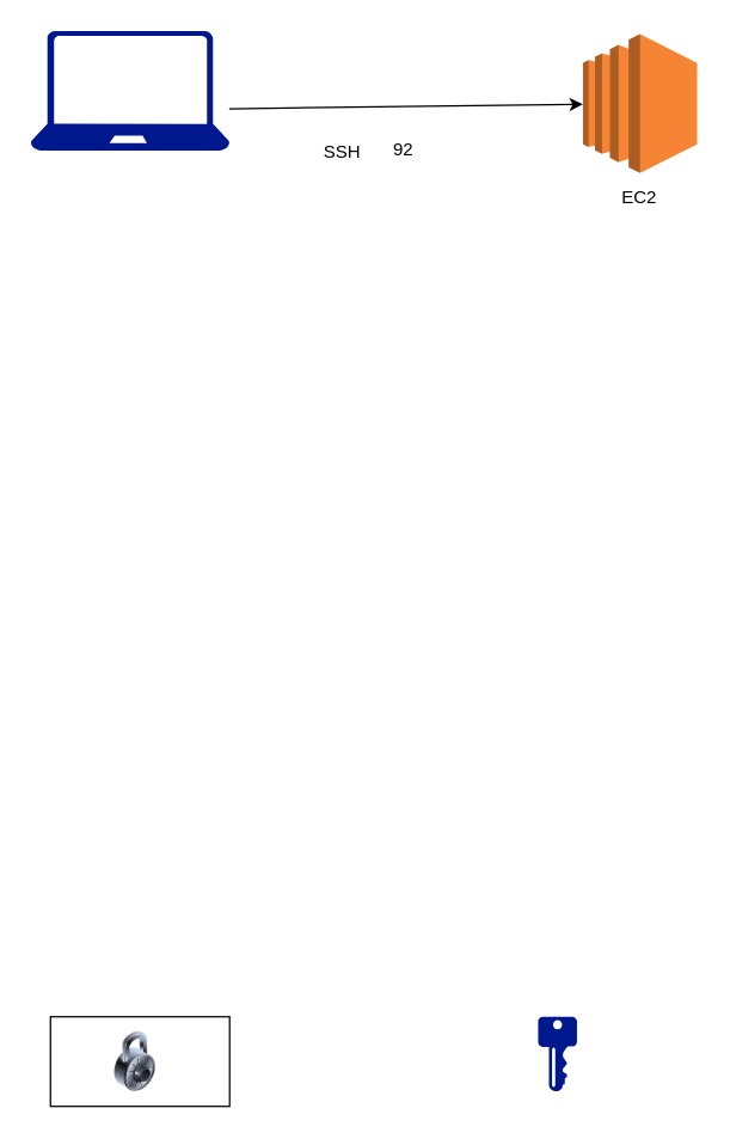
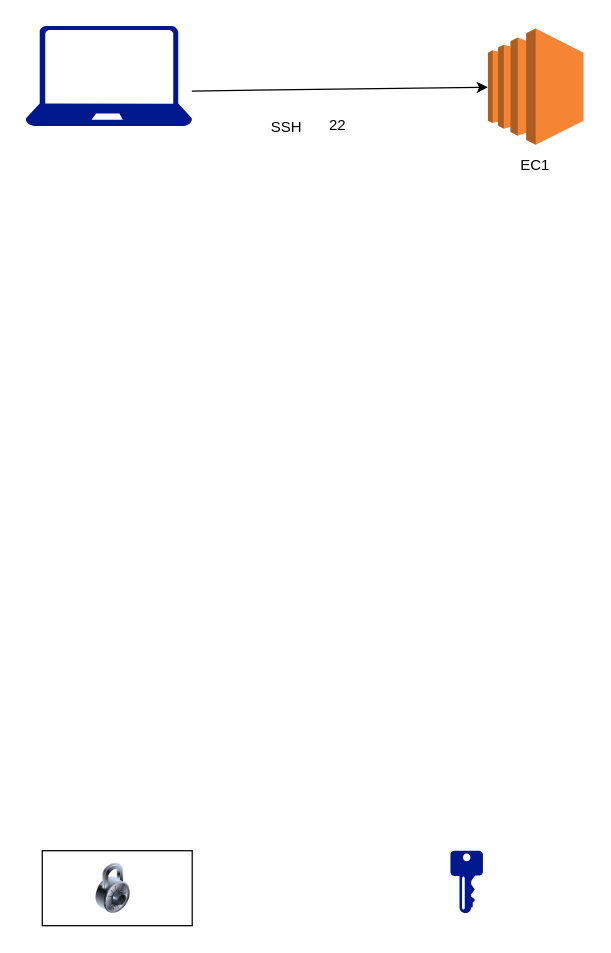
- <mxCell id="6" value="92" style="text;html=1;strokeColor=none;fillColor=none;align=center;verticalAlign=middle;whiteSpace=wrap;rounded=0;" vertex="1" parent="1"><mxGeometry x="240" y="85" width="60" height="30" as="geometry" /></mxCell>
+ <mxCell id="6" value="22" style="text;html=1;strokeColor=none;fillColor=none;align=center;verticalAlign=middle;whiteSpace=wrap;rounded=0;" vertex="1" parent="1"><mxGeometry x="240" y="85" width="60" height="30" as="geometry" /></mxCell>
- <mxCell id="4" value="EC2" style="text;html=1;strokeColor=none;fillColor=none;align=center;verticalAlign=middle;whiteSpace=wrap;rounded=0;" vertex="1" parent="1"><mxGeometry x="398.25" y="117" width="60" height="30" as="geometry" /></mxCell>
+ <mxCell id="4" value="EC1" style="text;html=1;strokeColor=none;fillColor=none;align=center;verticalAlign=middle;whiteSpace=wrap;rounded=0;" vertex="1" parent="1"><mxGeometry x="398.25" y="117" width="60" height="30" as="geometry" /></mxCell>
